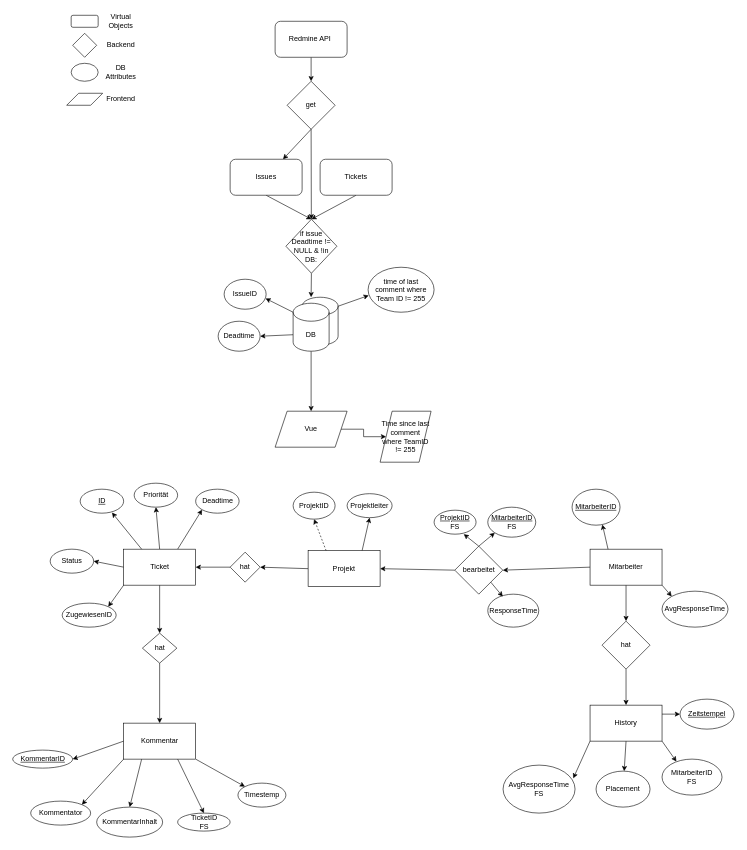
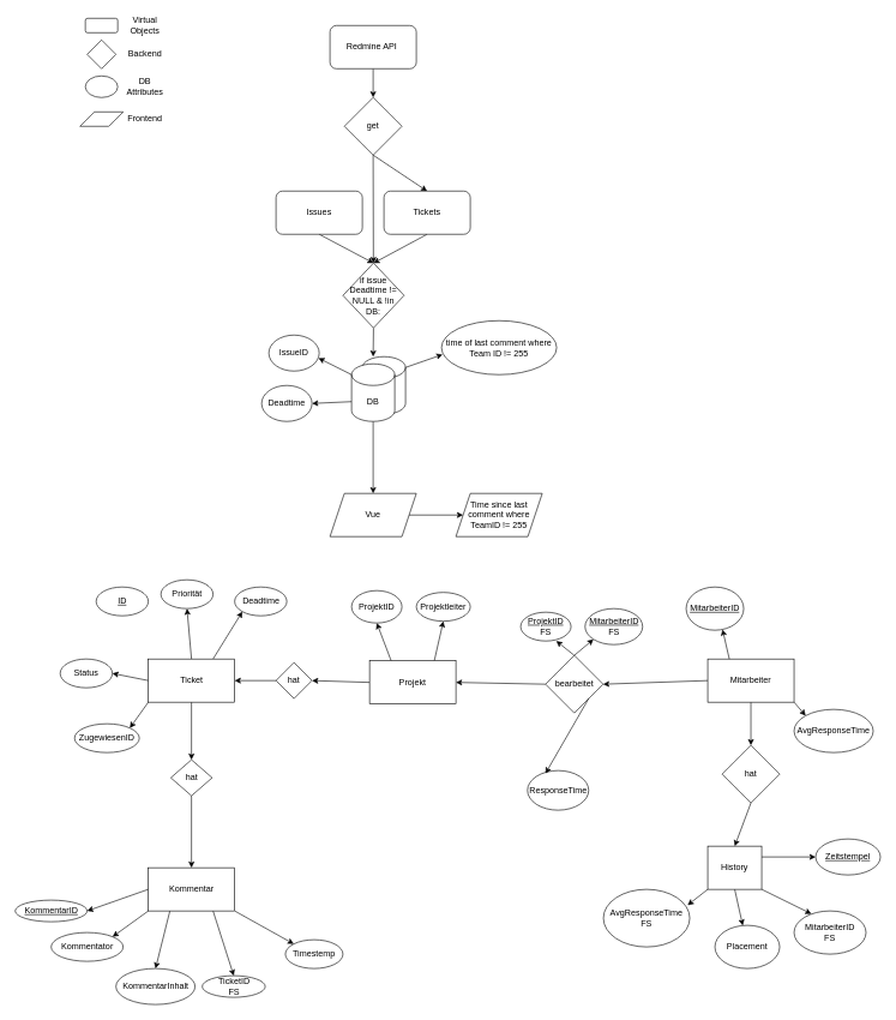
- <mxCell id="4" style="edgeStyle=none;rounded=0;orthogonalLoop=1;jettySize=auto;html=1;exitX=0.5;exitY=1;exitDx=0;exitDy=0;" edge="1" parent="1" source="6" target="8"><mxGeometry relative="1" as="geometry" /></mxCell>
+ <mxCell id="4" style="edgeStyle=none;rounded=0;orthogonalLoop=1;jettySize=auto;html=1;exitX=0.5;exitY=1;exitDx=0;exitDy=0;entryX=0.5;entryY=0;entryDx=0;entryDy=0;" edge="1" parent="1" source="6" target="30"><mxGeometry relative="1" as="geometry" /></mxCell>
- <mxCell id="17" value="time of last comment where Team ID != 255" style="ellipse;whiteSpace=wrap;html=1;" vertex="1" parent="1"><mxGeometry x="613" y="445" width="110" height="75" as="geometry" /></mxCell>
+ <mxCell id="17" value="time of last comment where Team ID != 255" style="ellipse;whiteSpace=wrap;html=1;" vertex="1" parent="1"><mxGeometry x="613" y="445" width="160" height="75" as="geometry" /></mxCell>
- <mxCell id="20" value="Time since last comment where TeamID != 255" style="shape=parallelogram;perimeter=parallelogramPerimeter;whiteSpace=wrap;html=1;fixedSize=1;" vertex="1" parent="1"><mxGeometry x="633" y="685" width="85" height="85" as="geometry" /></mxCell>
+ <mxCell id="20" value="Time since last comment where TeamID != 255" style="shape=parallelogram;perimeter=parallelogramPerimeter;whiteSpace=wrap;html=1;fixedSize=1;" vertex="1" parent="1"><mxGeometry x="633" y="685" width="120" height="60" as="geometry" /></mxCell>
- <mxCell id="45" style="edgeStyle=none;rounded=0;orthogonalLoop=1;jettySize=auto;html=1;exitX=0.25;exitY=0;exitDx=0;exitDy=0;entryX=0.731;entryY=0.975;entryDx=0;entryDy=0;entryPerimeter=0;" edge="1" parent="1" source="38" target="39"><mxGeometry relative="1" as="geometry" /></mxCell>
- <mxCell id="85" style="edgeStyle=none;rounded=0;orthogonalLoop=1;jettySize=auto;html=1;exitX=0.25;exitY=0;exitDx=0;exitDy=0;entryX=0.5;entryY=1;entryDx=0;entryDy=0;dashed=1;" edge="1" parent="1" source="87" target="88"><mxGeometry relative="1" as="geometry" /></mxCell>
+ <mxCell id="85" style="edgeStyle=none;rounded=0;orthogonalLoop=1;jettySize=auto;html=1;exitX=0.25;exitY=0;exitDx=0;exitDy=0;entryX=0.5;entryY=1;entryDx=0;entryDy=0;" edge="1" parent="1" source="87" target="88"><mxGeometry relative="1" as="geometry" /></mxCell>
- <mxCell id="60" value="ResponseTime" style="ellipse;whiteSpace=wrap;html=1;" vertex="1" parent="1"><mxGeometry x="812.5" y="990" width="85" height="55" as="geometry" /></mxCell>
+ <mxCell id="60" value="ResponseTime" style="ellipse;whiteSpace=wrap;html=1;" vertex="1" parent="1"><mxGeometry x="732.5" y="1070" width="85" height="55" as="geometry" /></mxCell>
- <mxCell id="64" value="History" style="rounded=0;whiteSpace=wrap;html=1;" vertex="1" parent="1"><mxGeometry x="983" y="1175" width="120" height="60" as="geometry" /></mxCell>
+ <mxCell id="64" value="History" style="rounded=0;whiteSpace=wrap;html=1;" vertex="1" parent="1"><mxGeometry x="983" y="1175" width="75" height="60" as="geometry" /></mxCell>
- <mxCell id="71" value="AvgResponseTime&lt;div&gt;FS&lt;/div&gt;" style="ellipse;whiteSpace=wrap;html=1;" vertex="1" parent="1"><mxGeometry x="838" y="1275" width="120" height="80" as="geometry" /></mxCell>
+ <mxCell id="71" value="AvgResponseTime&lt;div&gt;FS&lt;/div&gt;" style="ellipse;whiteSpace=wrap;html=1;" vertex="1" parent="1"><mxGeometry x="838" y="1235" width="120" height="80" as="geometry" /></mxCell>
- <mxCell id="44" value="Kommentator" style="ellipse;whiteSpace=wrap;html=1;" vertex="1" parent="1"><mxGeometry x="50.5" y="1335" width="100" height="40" as="geometry" /></mxCell>
+ <mxCell id="44" value="Kommentator" style="ellipse;whiteSpace=wrap;html=1;" vertex="1" parent="1"><mxGeometry x="70.5" y="1295" width="100" height="40" as="geometry" /></mxCell>
- <mxCell id="82" value="TicketID&lt;div&gt;FS&lt;/div&gt;" style="ellipse;whiteSpace=wrap;html=1;" vertex="1" parent="1"><mxGeometry x="295.5" y="1355" width="87.5" height="30" as="geometry" /></mxCell>
+ <mxCell id="82" value="TicketID&lt;div&gt;FS&lt;/div&gt;" style="ellipse;whiteSpace=wrap;html=1;" vertex="1" parent="1"><mxGeometry x="280.5" y="1355" width="87.5" height="30" as="geometry" /></mxCell>
